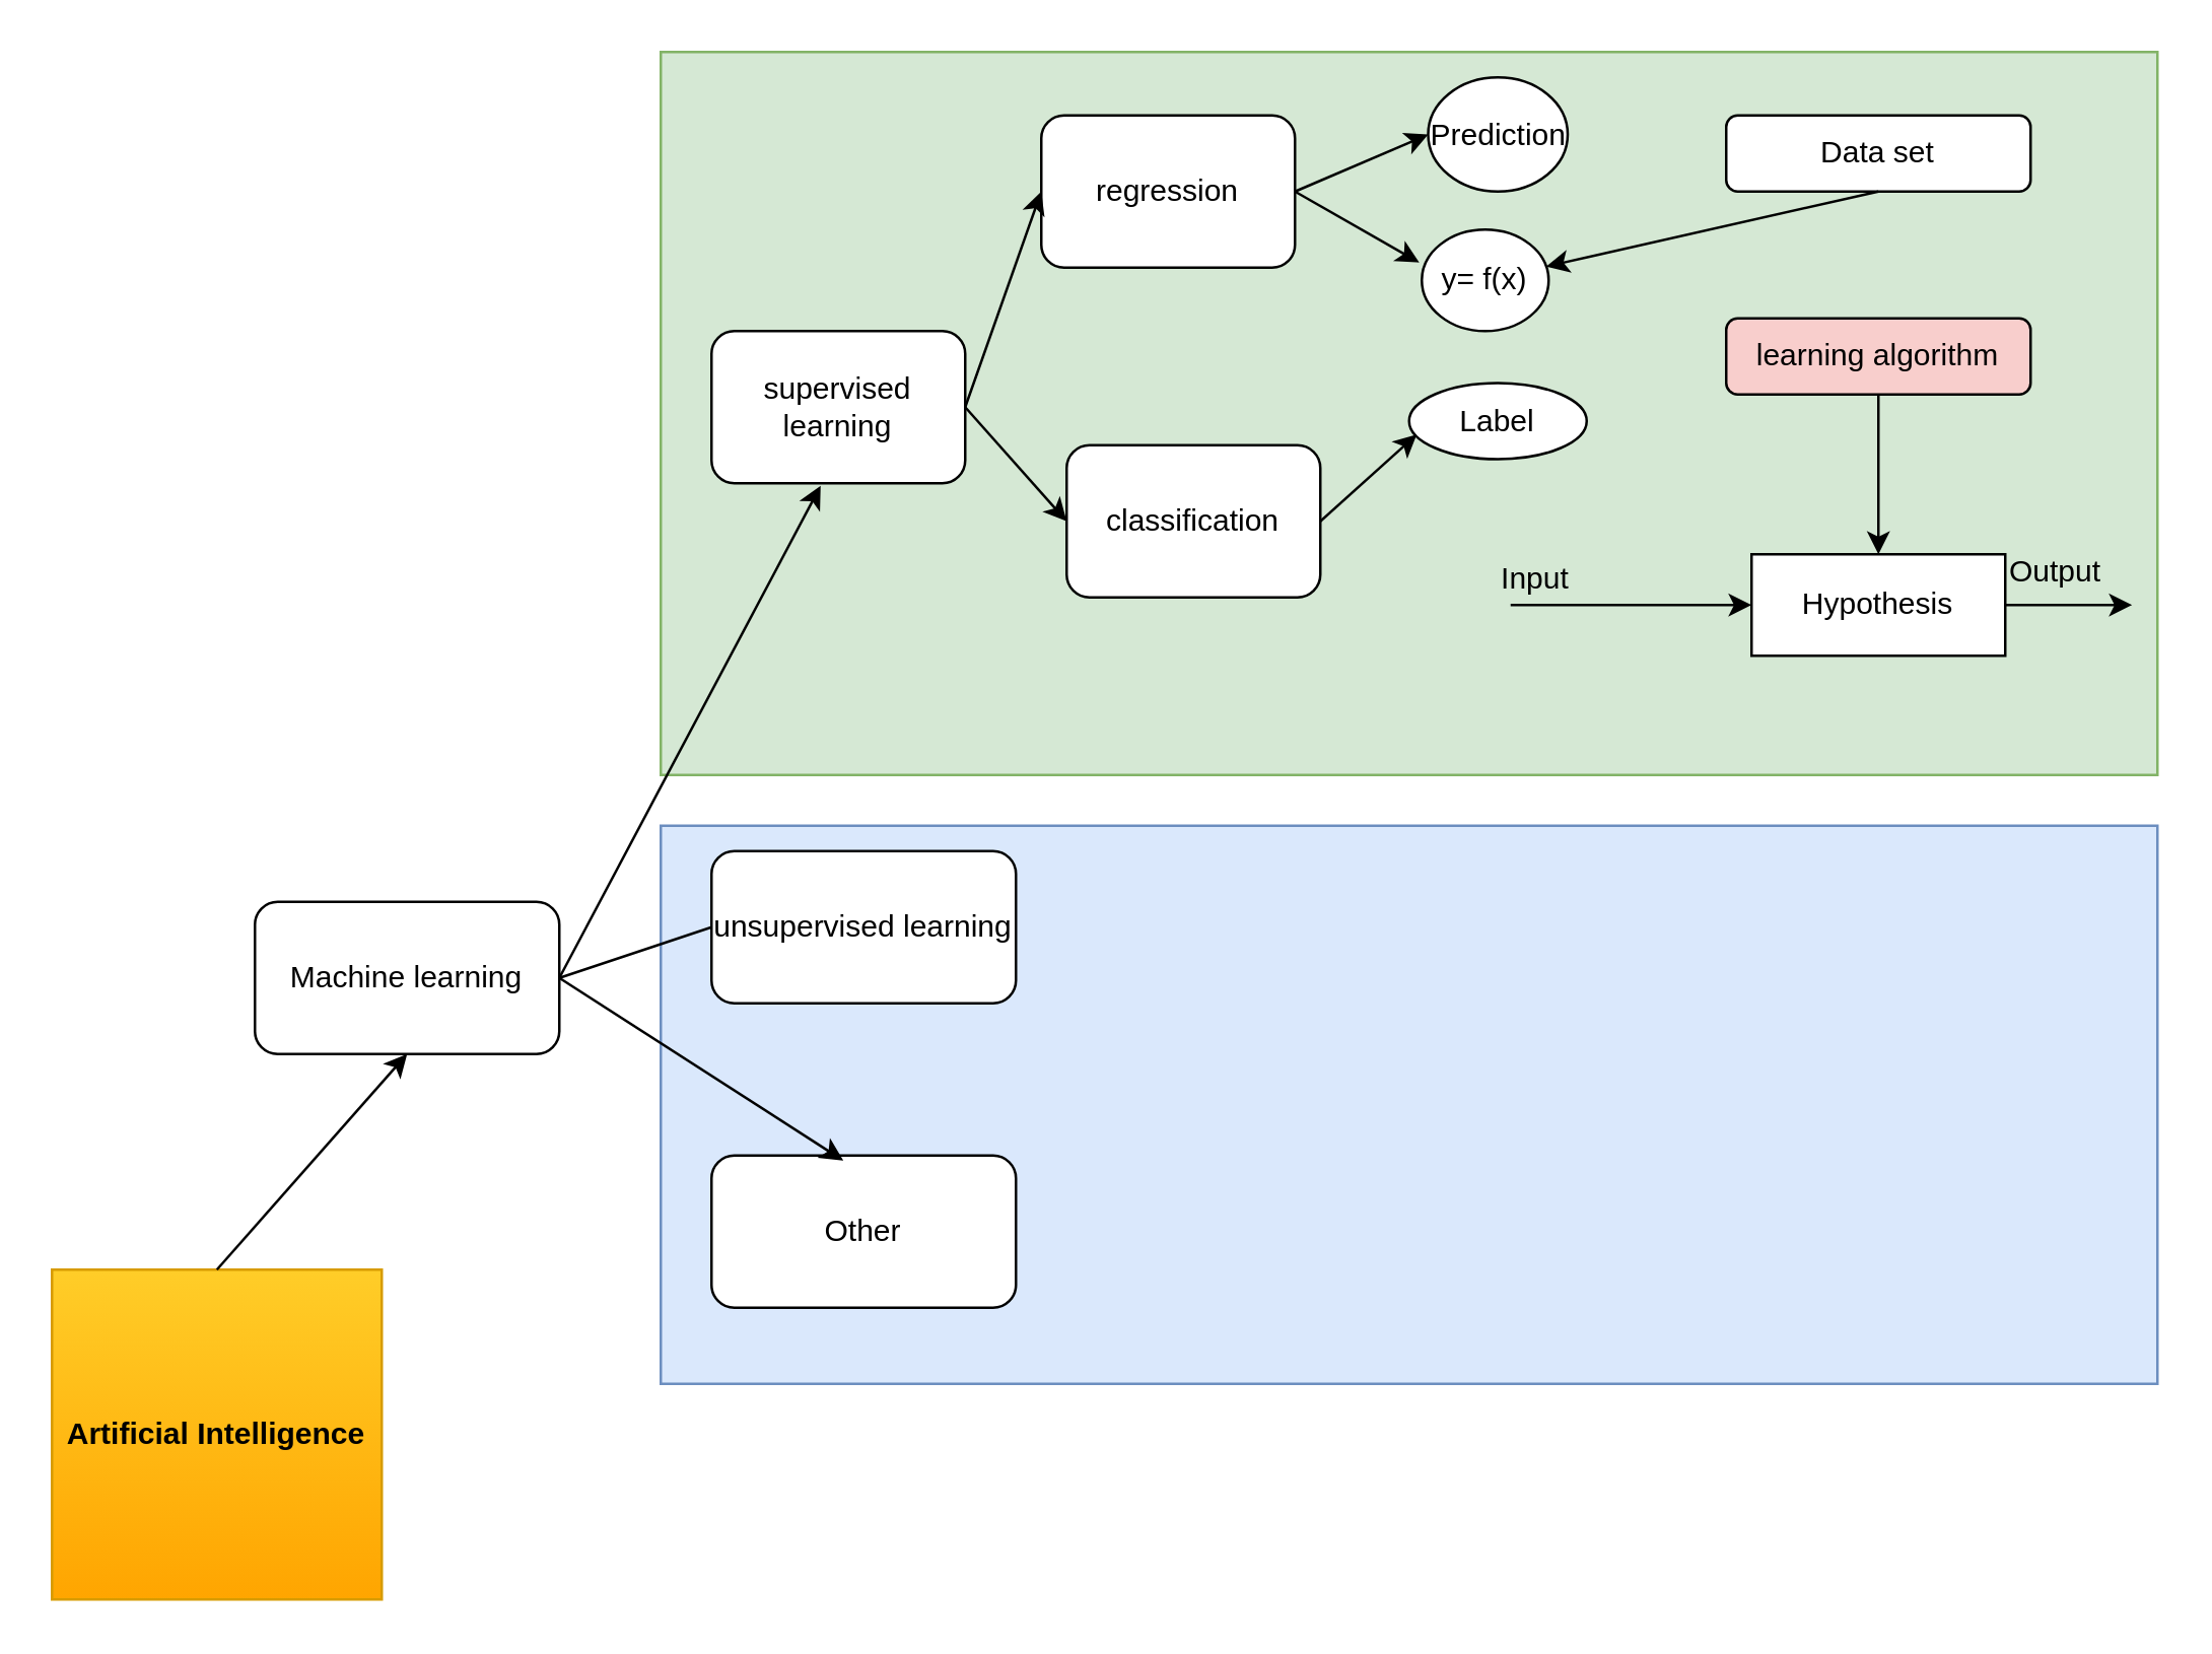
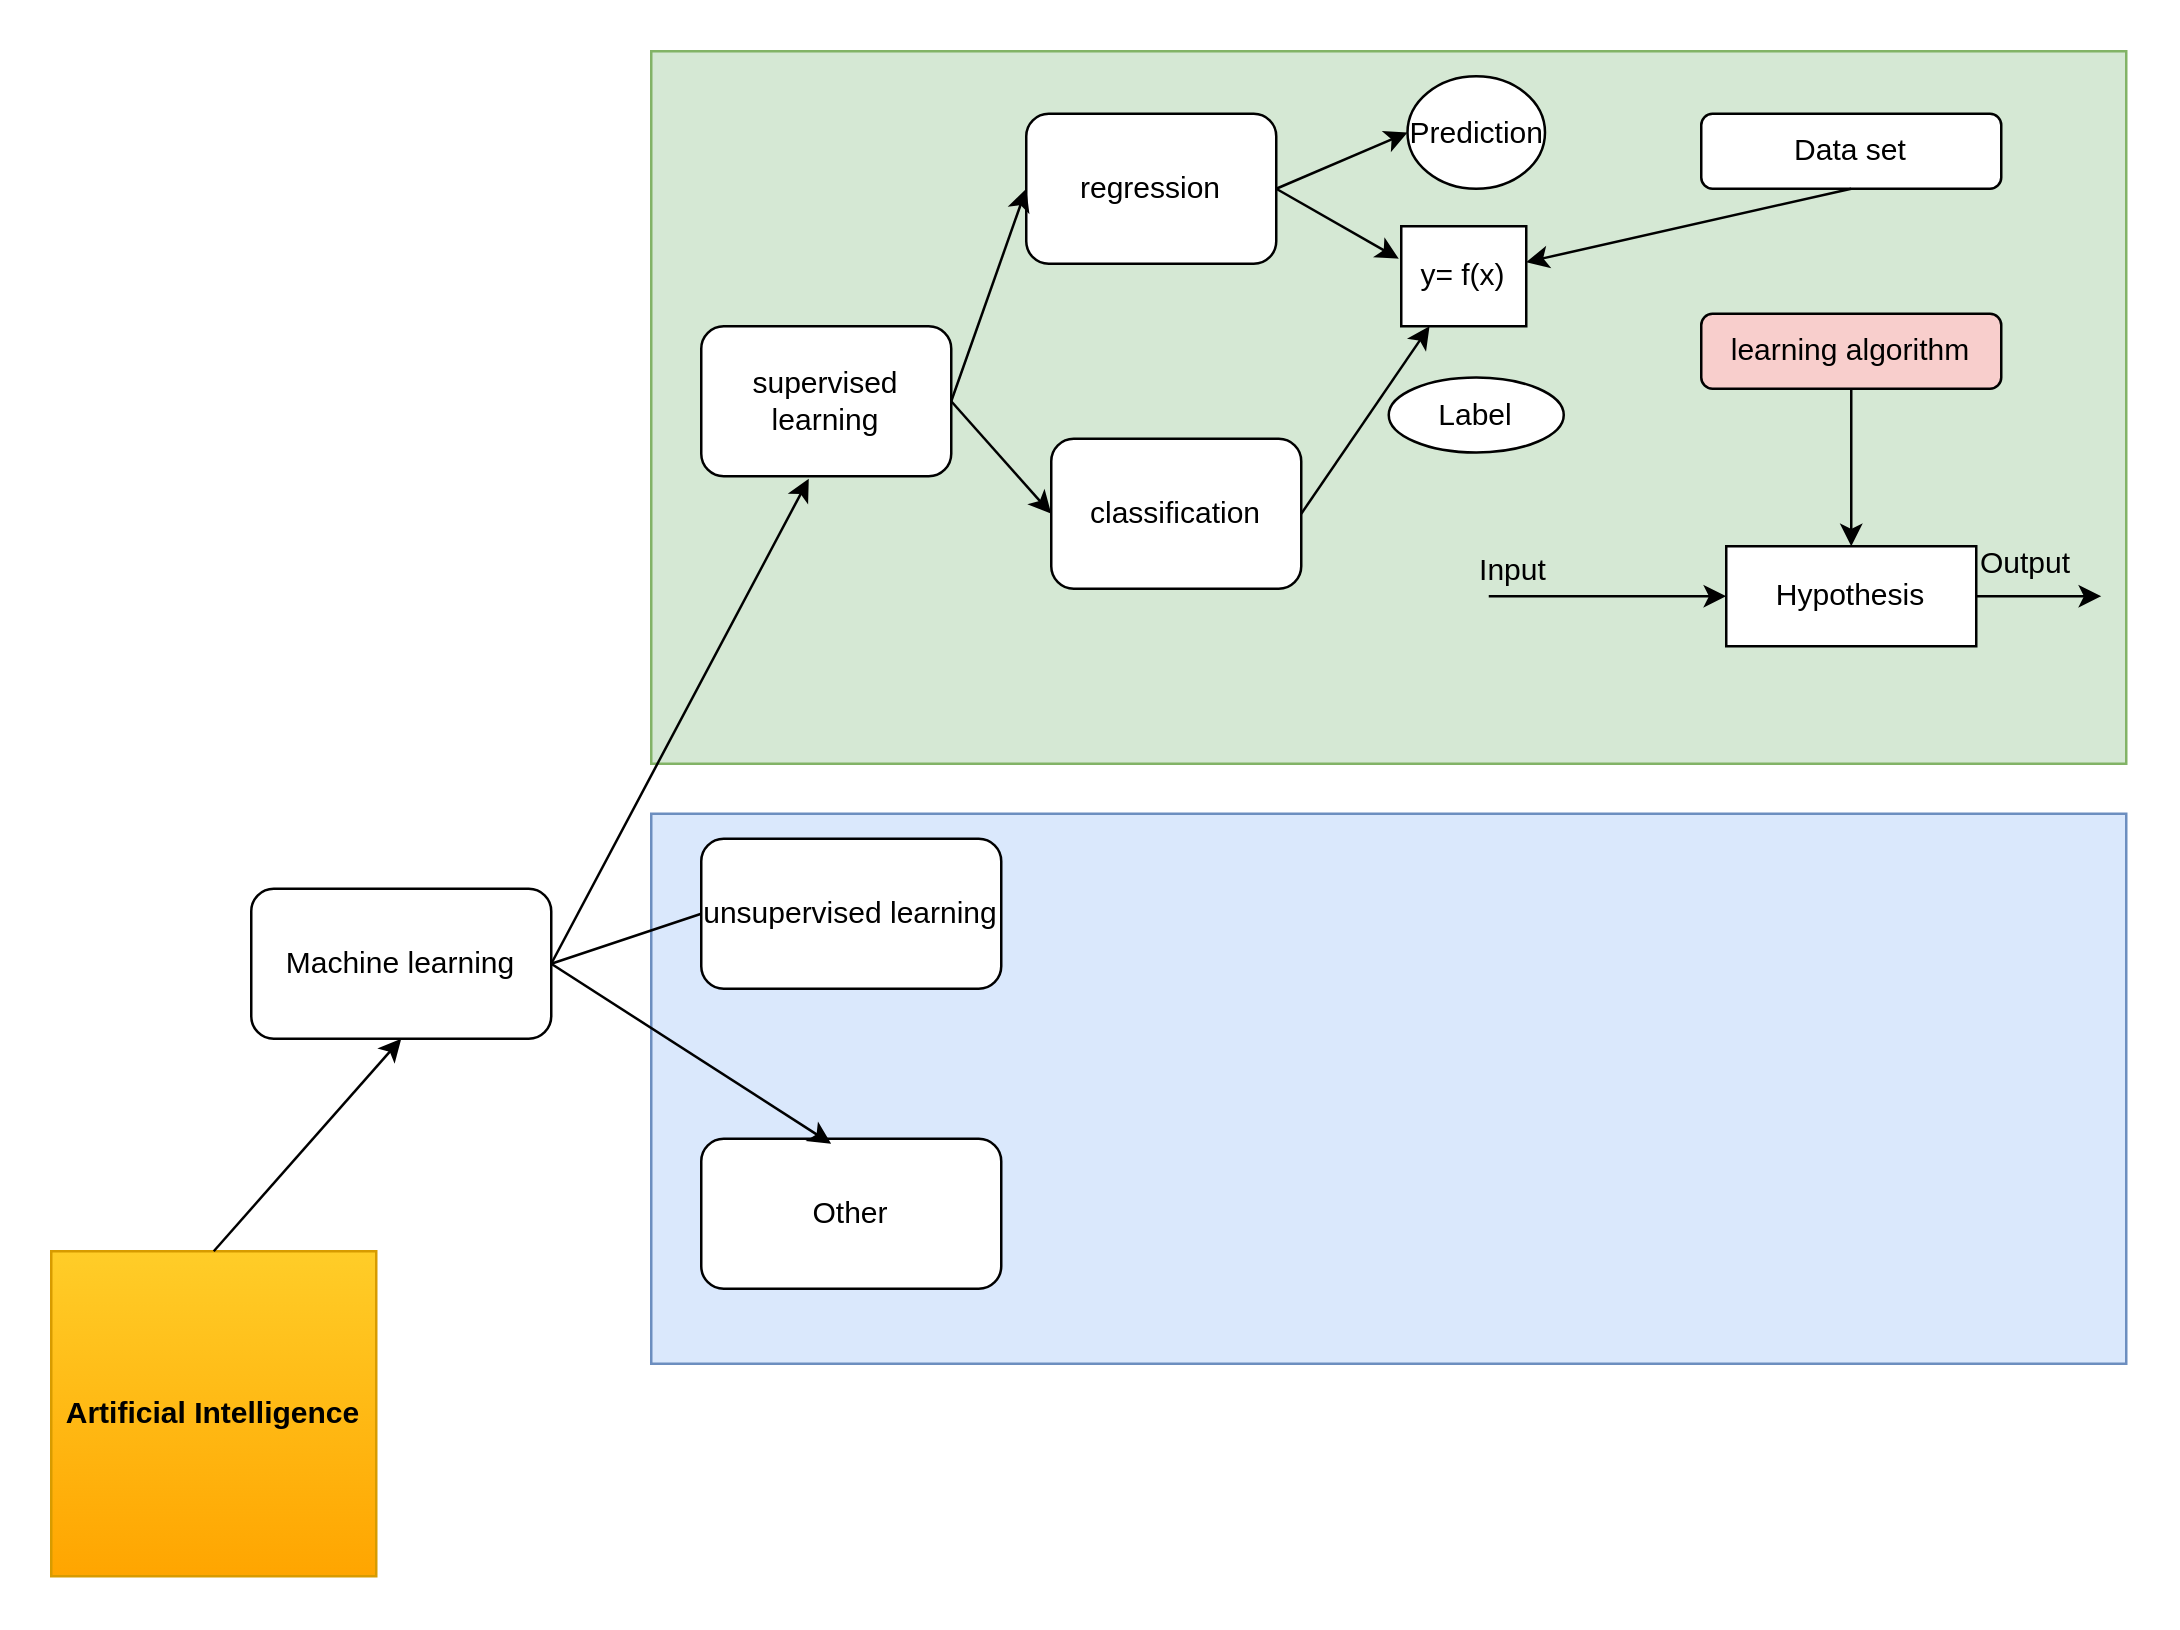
- <mxCell id="30" value="y= f(x)" style="ellipse;whiteSpace=wrap;html=1;" vertex="1" parent="1"><mxGeometry x="560" y="90" width="50" height="40" as="geometry" /></mxCell>
+ <mxCell id="30" value="y= f(x)" style="whiteSpace=wrap;html=1;rounded=0;" vertex="1" parent="1"><mxGeometry x="560" y="90" width="50" height="40" as="geometry" /></mxCell>
- <mxCell id="29" value="" style="endArrow=classic;html=1;exitX=1;exitY=0.5;exitDx=0;exitDy=0;entryX=0.043;entryY=0.677;entryDx=0;entryDy=0;entryPerimeter=0;" edge="1" parent="1" source="9" target="28"><mxGeometry width="50" height="50" relative="1" as="geometry"><mxPoint x="560" y="415" as="sourcePoint" /><mxPoint x="610" y="365" as="targetPoint" /></mxGeometry></mxCell>
+ <mxCell id="29" value="" style="endArrow=classic;html=1;exitX=1;exitY=0.5;exitDx=0;exitDy=0;" edge="1" parent="1" source="9" target="30"><mxGeometry width="50" height="50" relative="1" as="geometry"><mxPoint x="560" y="415" as="sourcePoint" /><mxPoint x="610" y="365" as="targetPoint" /></mxGeometry></mxCell>
